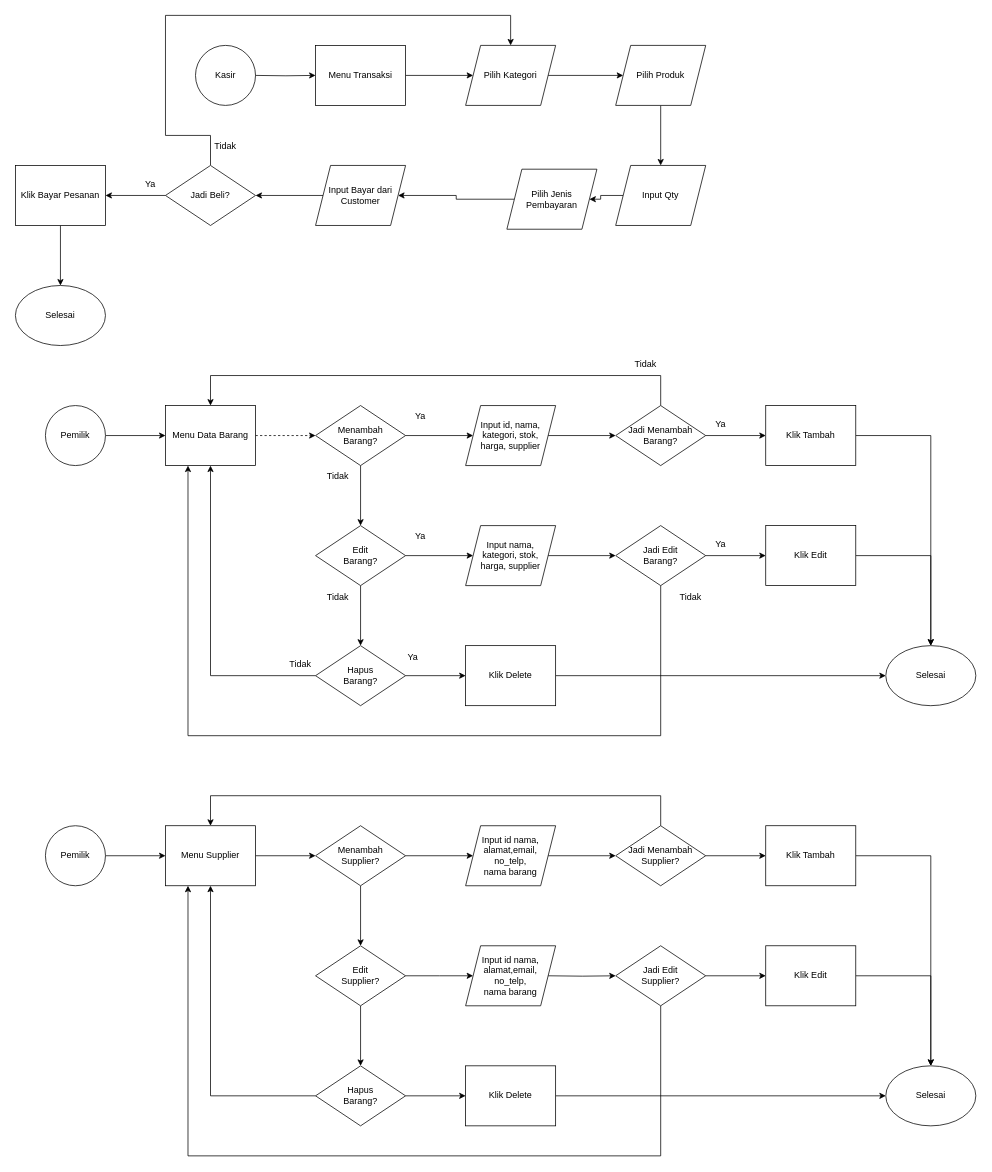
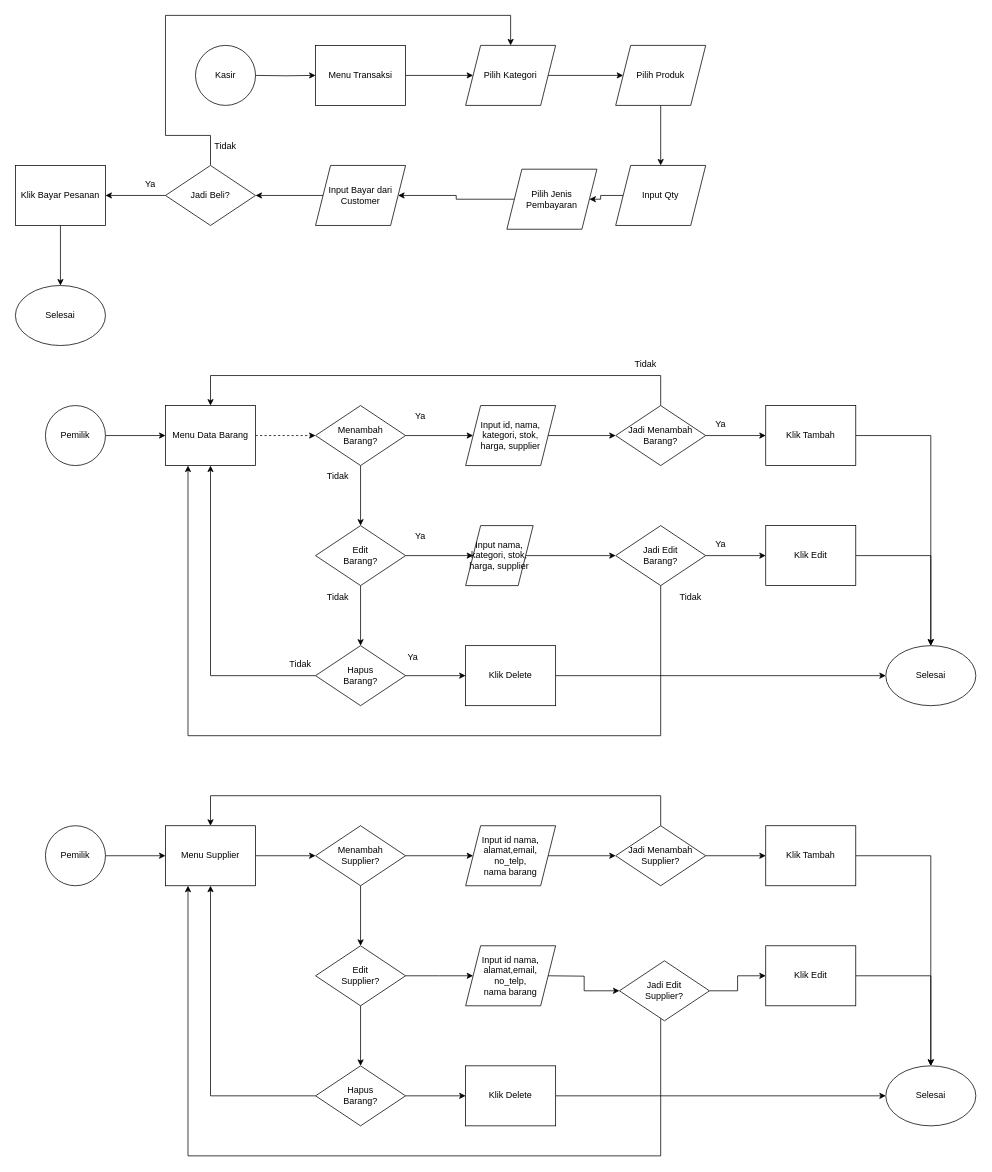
- <mxCell id="40" value="Input nama, &lt;br&gt;kategori, stok, &lt;br&gt;harga, supplier" style="shape=parallelogram;perimeter=parallelogramPerimeter;whiteSpace=wrap;html=1;fixedSize=1;" parent="1" vertex="1"><mxGeometry x="620" y="700" width="120" height="80" as="geometry" /></mxCell>
+ <mxCell id="40" value="Input nama, &lt;br&gt;kategori, stok, &lt;br&gt;harga, supplier" style="shape=parallelogram;perimeter=parallelogramPerimeter;whiteSpace=wrap;html=1;fixedSize=1;" parent="1" vertex="1"><mxGeometry x="620" y="700" width="90" height="80" as="geometry" /></mxCell>
- <mxCell id="72" value="Jadi Edit&lt;br&gt;Supplier?" style="rhombus;whiteSpace=wrap;html=1;" parent="1" vertex="1"><mxGeometry x="820" y="1260" width="120" height="80" as="geometry" /></mxCell>
+ <mxCell id="72" value="Jadi Edit&lt;br&gt;Supplier?" style="rhombus;whiteSpace=wrap;html=1;" parent="1" vertex="1"><mxGeometry x="825" y="1280" width="120" height="80" as="geometry" /></mxCell>
